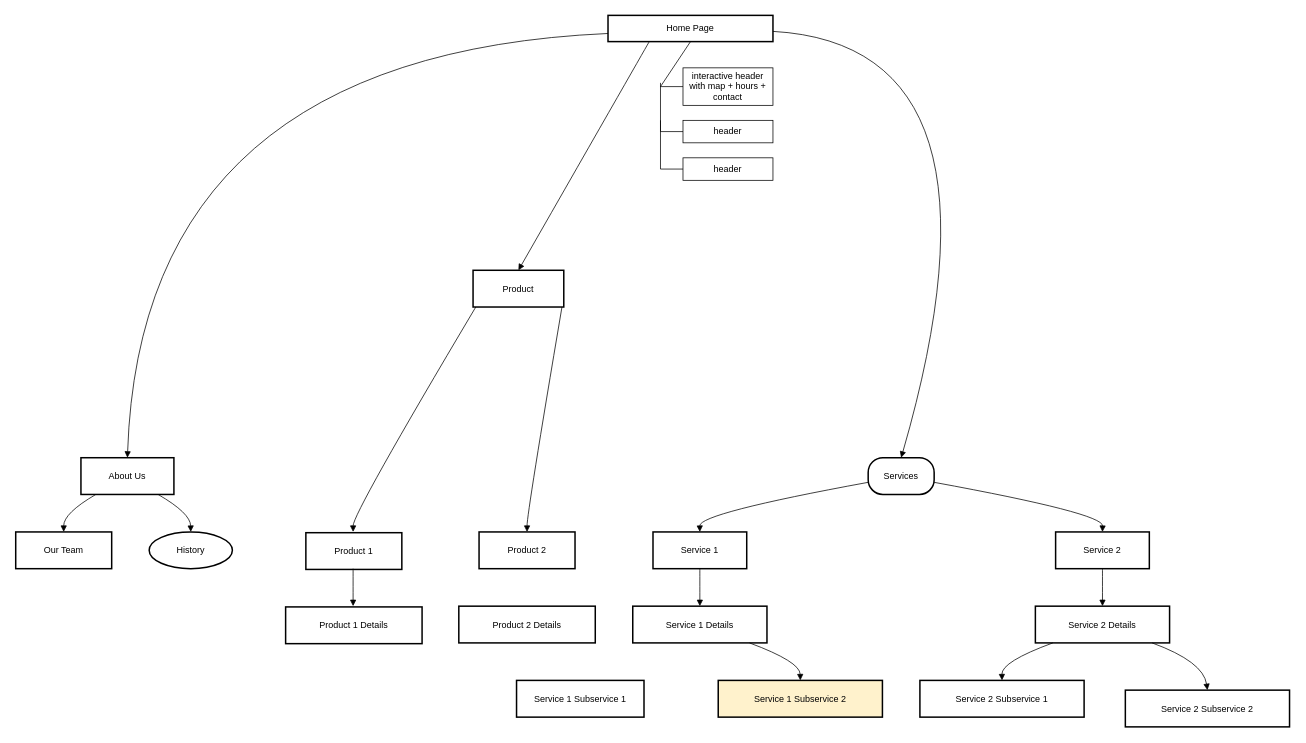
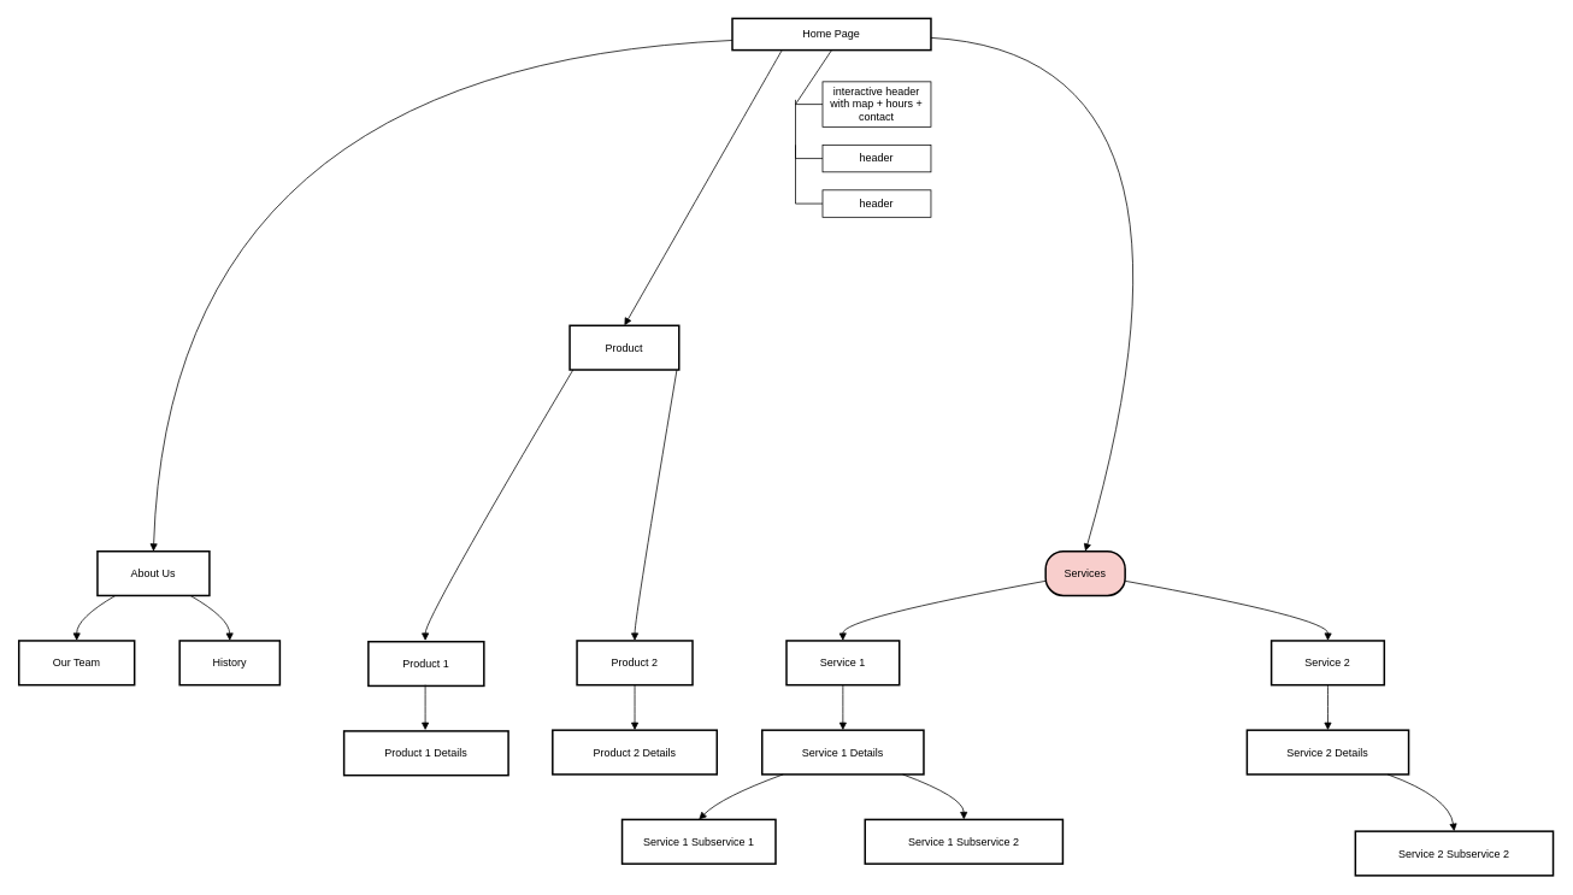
- <mxCell id="5" value="Services" style="rounded=1;arcSize=40;strokeWidth=2" parent="1" vertex="1"><mxGeometry x="1157" y="610" width="88" height="49" as="geometry" /></mxCell>
+ <mxCell id="5" value="Services" style="rounded=1;arcSize=40;strokeWidth=2;fillColor=#f8cecc;" parent="1" vertex="1"><mxGeometry x="1157" y="610" width="88" height="49" as="geometry" /></mxCell>
- <mxCell id="7" value="History" style="ellipse;whiteSpace=wrap;strokeWidth=2;" parent="1" vertex="1"><mxGeometry x="198" y="709" width="111" height="49" as="geometry" /></mxCell>
+ <mxCell id="7" value="History" style="whiteSpace=wrap;strokeWidth=2;" parent="1" vertex="1"><mxGeometry x="198" y="709" width="111" height="49" as="geometry" /></mxCell>
+ <mxCell id="30" value="" style="curved=1;startArrow=none;endArrow=block;exitX=0.5;exitY=1;entryX=0.5;entryY=0;" parent="1" source="9" target="13" edge="1"><mxGeometry relative="1" as="geometry"><Array as="points" /></mxGeometry></mxCell>
- <mxCell id="35" value="" style="curved=1;startArrow=none;endArrow=block;exitX=0.13;exitY=1;entryX=0.5;entryY=0;" parent="1" source="15" target="18" edge="1"><mxGeometry relative="1" as="geometry"><Array as="points"><mxPoint x="1335" y="882" /></Array></mxGeometry></mxCell>
+ <mxCell id="33" value="" style="curved=1;startArrow=none;endArrow=block;exitX=0.13;exitY=1;entryX=0.5;entryY=0;" parent="1" source="14" target="16" edge="1"><mxGeometry relative="1" as="geometry"><Array as="points"><mxPoint x="798" y="882" /></Array></mxGeometry></mxCell>
- <mxCell id="17" value="Service 1 Subservice 2" style="whiteSpace=wrap;strokeWidth=2;fillColor=#fff2cc;" parent="1" vertex="1"><mxGeometry x="957" y="907" width="219" height="49" as="geometry" /></mxCell>
+ <mxCell id="17" value="Service 1 Subservice 2" style="whiteSpace=wrap;strokeWidth=2;" parent="1" vertex="1"><mxGeometry x="957" y="907" width="219" height="49" as="geometry" /></mxCell>
- <mxCell id="18" value="Service 2 Subservice 1" style="whiteSpace=wrap;strokeWidth=2;" parent="1" vertex="1"><mxGeometry x="1226" y="907" width="219" height="49" as="geometry" /></mxCell>
